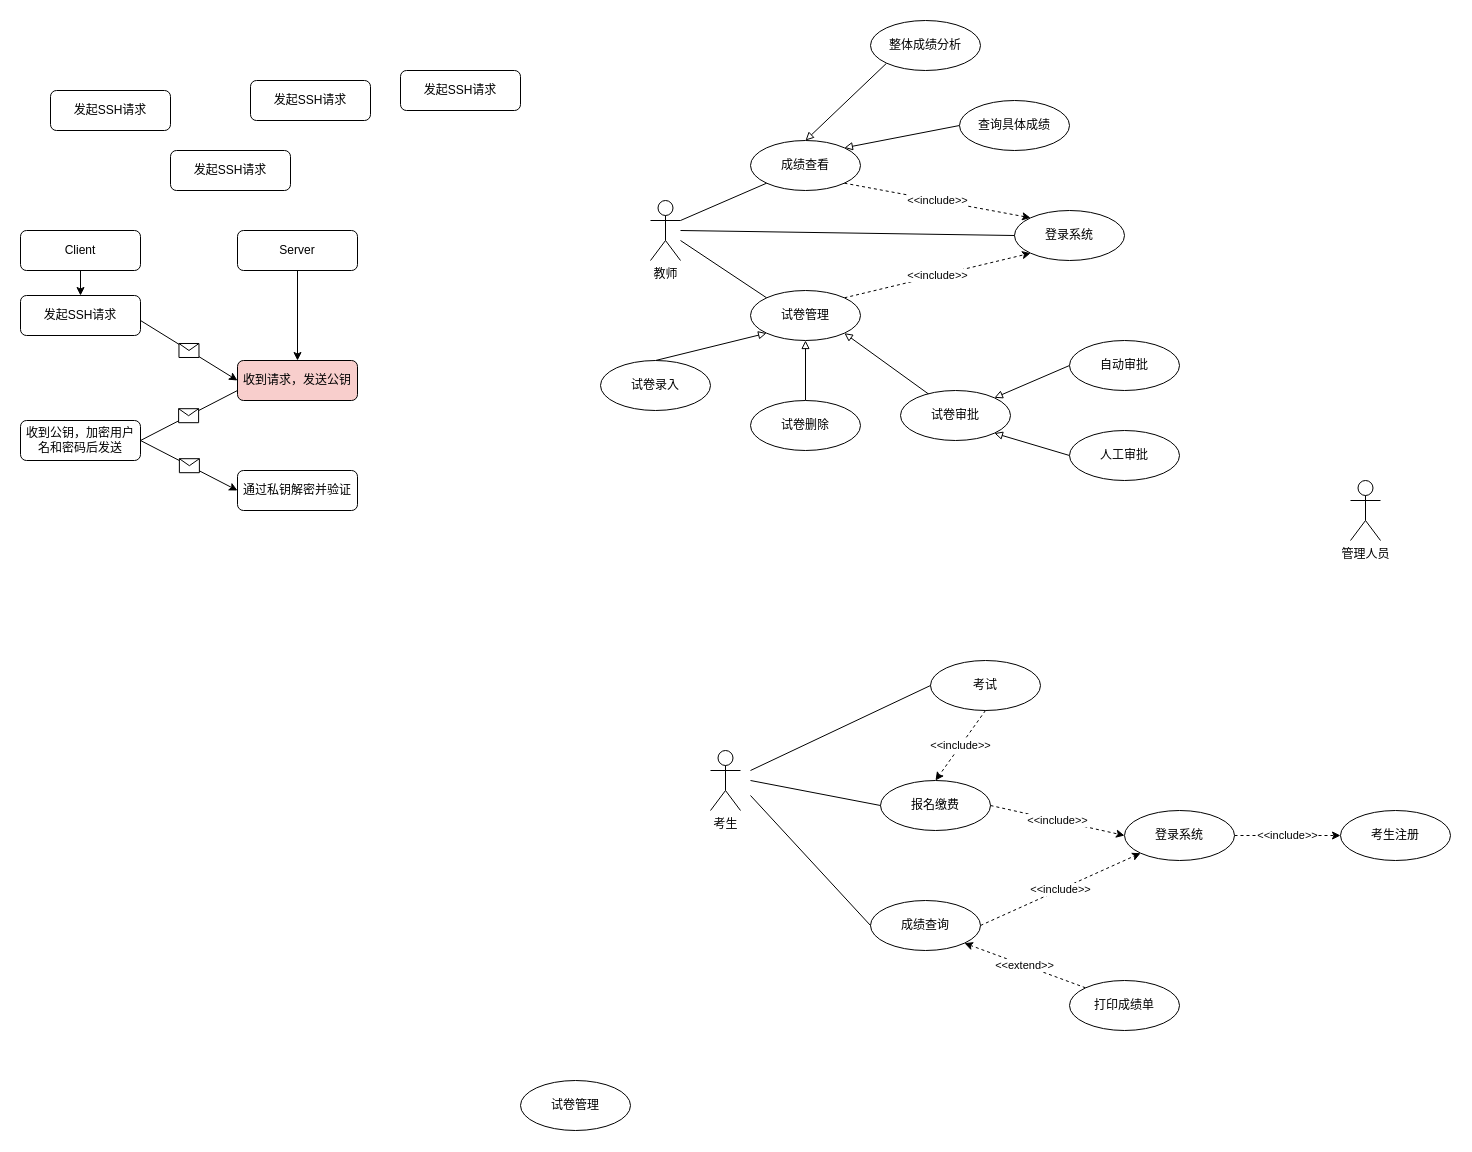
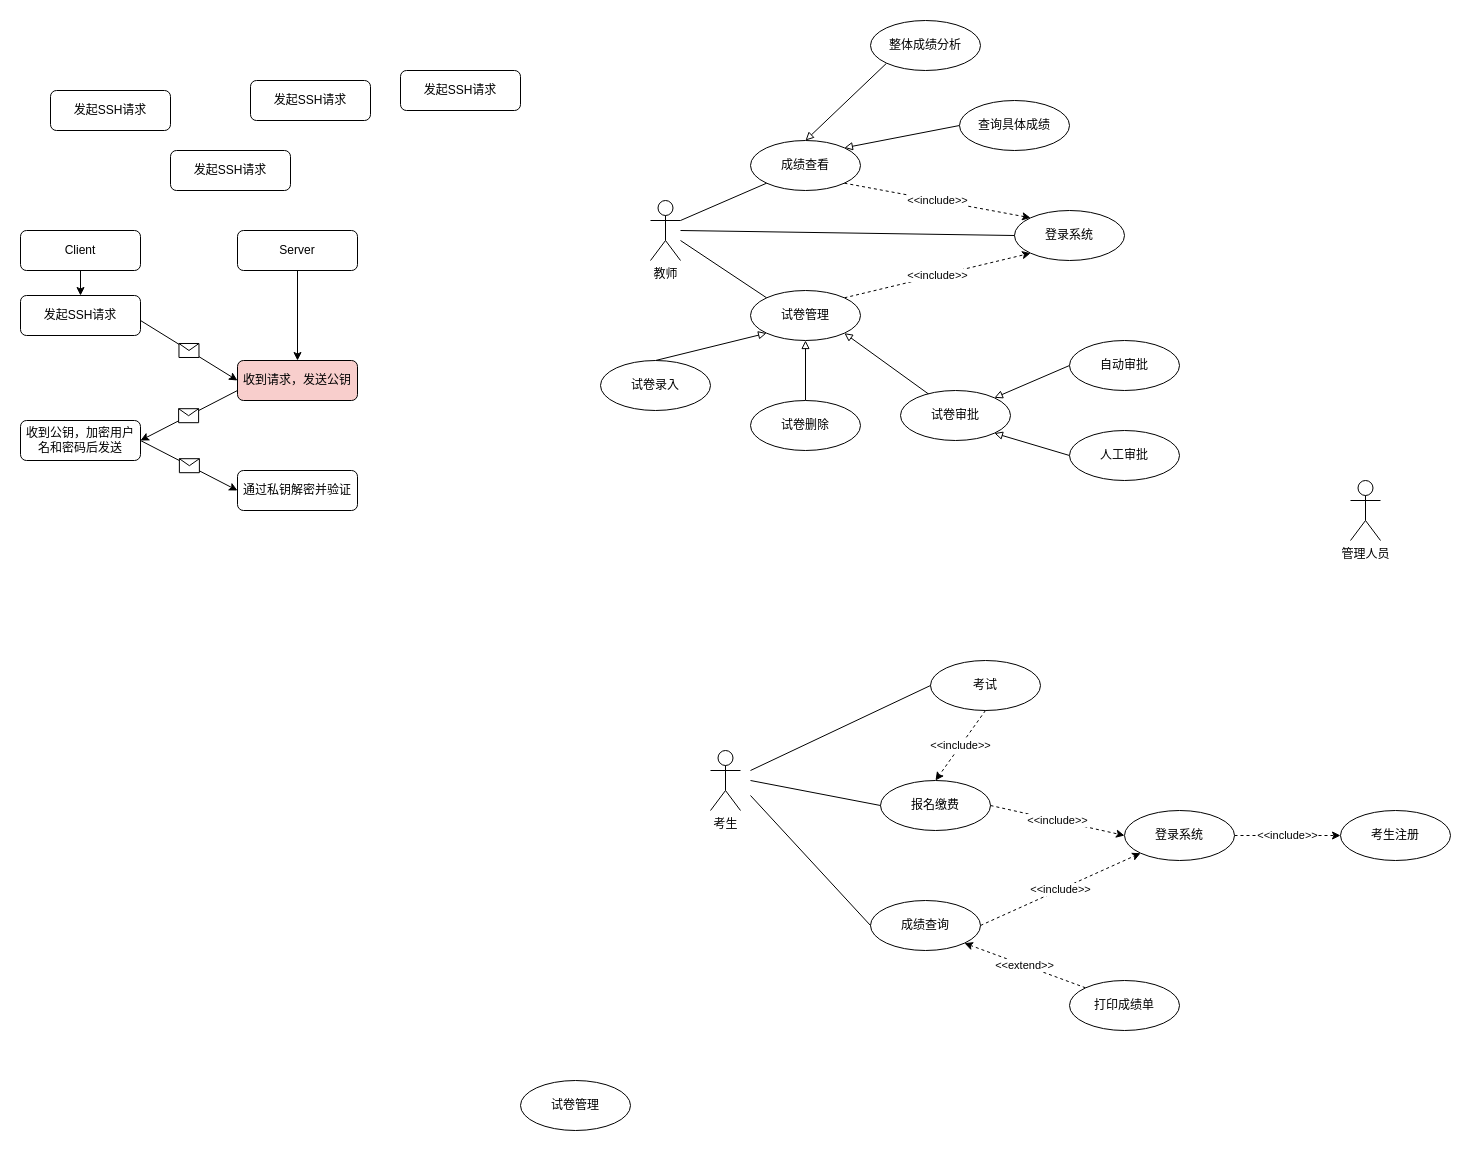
- <mxCell id="58" value="" style="endArrow=none;html=1;rounded=0;entryX=1;entryY=0.5;entryDx=0;entryDy=0;exitX=0;exitY=0.75;exitDx=0;exitDy=0;" edge="1" parent="1" source="50" target="48"><mxGeometry relative="1" as="geometry"><mxPoint x="240" y="390" as="sourcePoint" /><mxPoint x="340" y="380" as="targetPoint" /></mxGeometry></mxCell>
+ <mxCell id="58" value="" style="endArrow=classic;html=1;rounded=0;entryX=1;entryY=0.5;entryDx=0;entryDy=0;exitX=0;exitY=0.75;exitDx=0;exitDy=0;" edge="1" parent="1" source="50" target="48"><mxGeometry relative="1" as="geometry"><mxPoint x="240" y="390" as="sourcePoint" /><mxPoint x="340" y="380" as="targetPoint" /></mxGeometry></mxCell>
